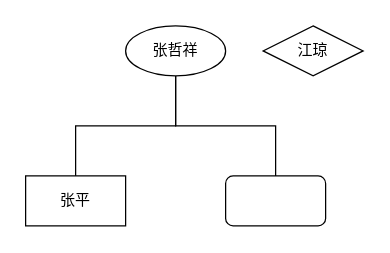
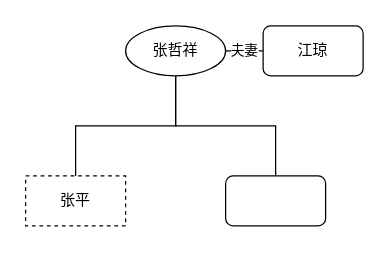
+ <mxCell id="2" value="夫妻" style="edgeStyle=orthogonalEdgeStyle;rounded=0;orthogonalLoop=1;jettySize=auto;html=1;exitX=1;exitY=0.5;exitDx=0;exitDy=0;endArrow=none;endFill=0;" edge="1" parent="1" source="5" target="6"><mxGeometry relative="1" as="geometry" /></mxCell>
- <mxCell id="6" value="江琼" style="rhombus;whiteSpace=wrap;html=1;" vertex="1" parent="1"><mxGeometry x="210" y="20" width="80" height="40" as="geometry" /></mxCell>
+ <mxCell id="6" value="江琼" style="rounded=1;whiteSpace=wrap;html=1;" vertex="1" parent="1"><mxGeometry x="210" y="20" width="80" height="40" as="geometry" /></mxCell>
- <mxCell id="7" value="张平" style="rounded=0;whiteSpace=wrap;html=1;" vertex="1" parent="1"><mxGeometry x="20" y="140" width="80" height="40" as="geometry" /></mxCell>
+ <mxCell id="7" value="张平" style="rounded=0;whiteSpace=wrap;html=1;dashed=1;" vertex="1" parent="1"><mxGeometry x="20" y="140" width="80" height="40" as="geometry" /></mxCell>
